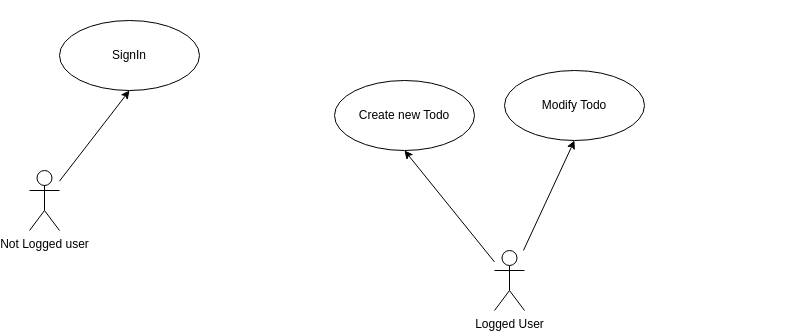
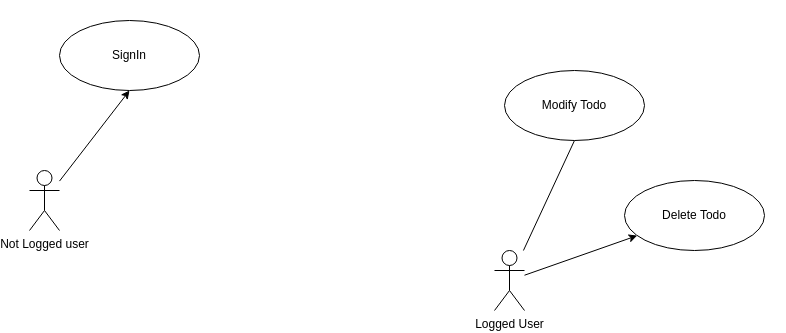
- <mxCell id="8" value="Create new Todo" style="ellipse;whiteSpace=wrap;html=1;" vertex="1" parent="1"><mxGeometry x="325" y="80" width="140" height="70" as="geometry" /></mxCell>
- <mxCell id="5" style="edgeStyle=none;html=1;entryX=0.5;entryY=1;entryDx=0;entryDy=0;" edge="1" parent="1" source="7" target="10"><mxGeometry relative="1" as="geometry" /></mxCell>
+ <mxCell id="5" style="edgeStyle=none;html=1;entryX=0.5;entryY=1;entryDx=0;entryDy=0;endArrow=none;" edge="1" parent="1" source="7" target="10"><mxGeometry relative="1" as="geometry" /></mxCell>
- <mxCell id="4" style="edgeStyle=none;html=1;entryX=0.5;entryY=1;entryDx=0;entryDy=0;" edge="1" source="7" target="8" parent="1"><mxGeometry relative="1" as="geometry" /></mxCell>
+ <mxCell id="11" value="Delete Todo" style="ellipse;whiteSpace=wrap;html=1;" vertex="1" parent="1"><mxGeometry x="615" y="180" width="140" height="70" as="geometry" /></mxCell>
+ <mxCell id="6" style="edgeStyle=none;html=1;" edge="1" parent="1" source="7" target="11"><mxGeometry relative="1" as="geometry" /></mxCell>
